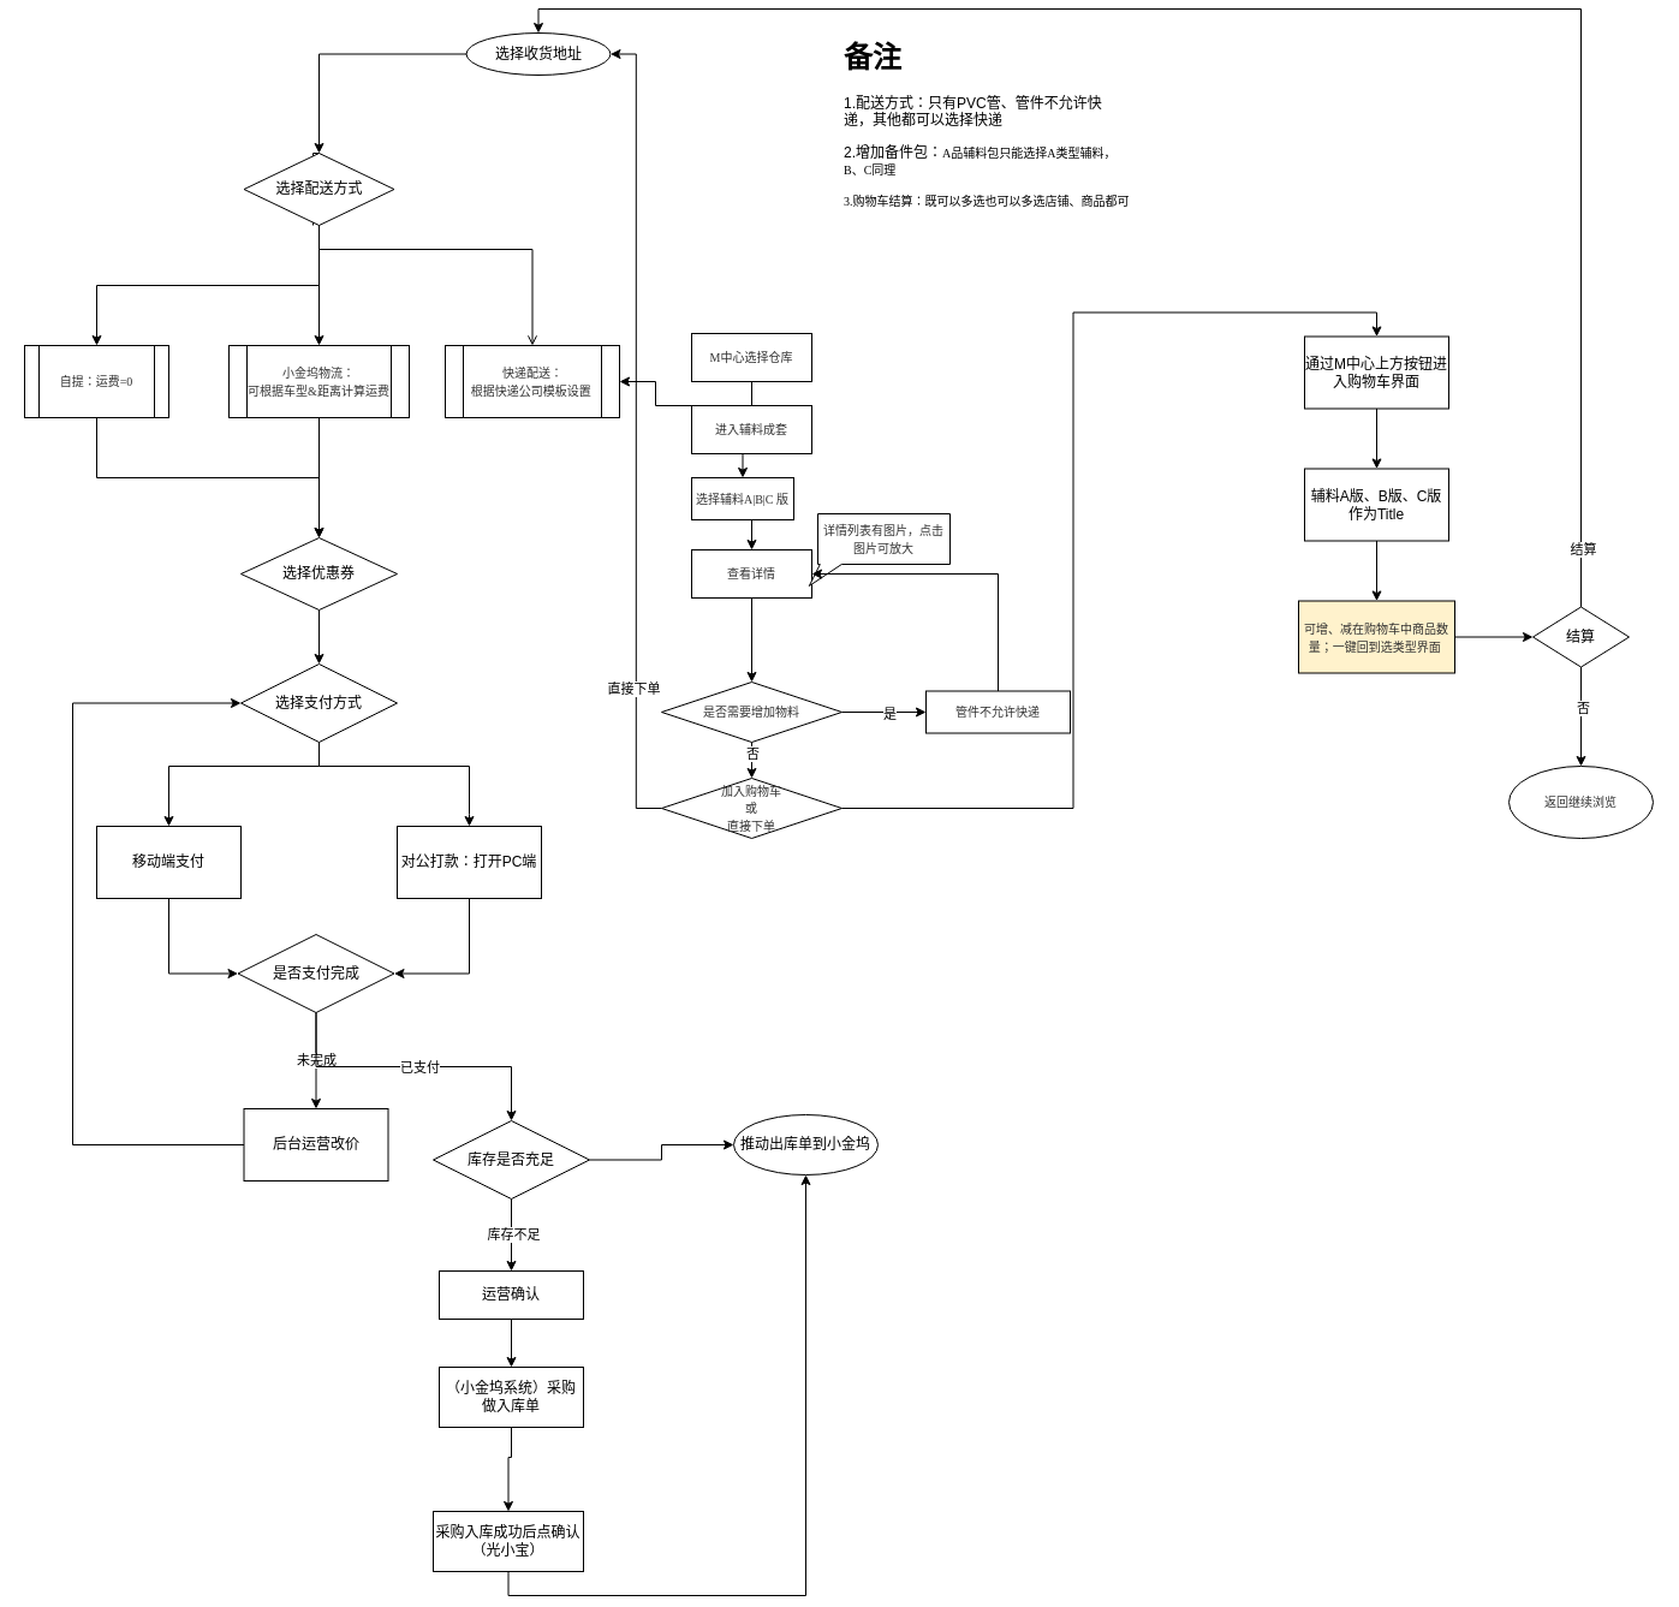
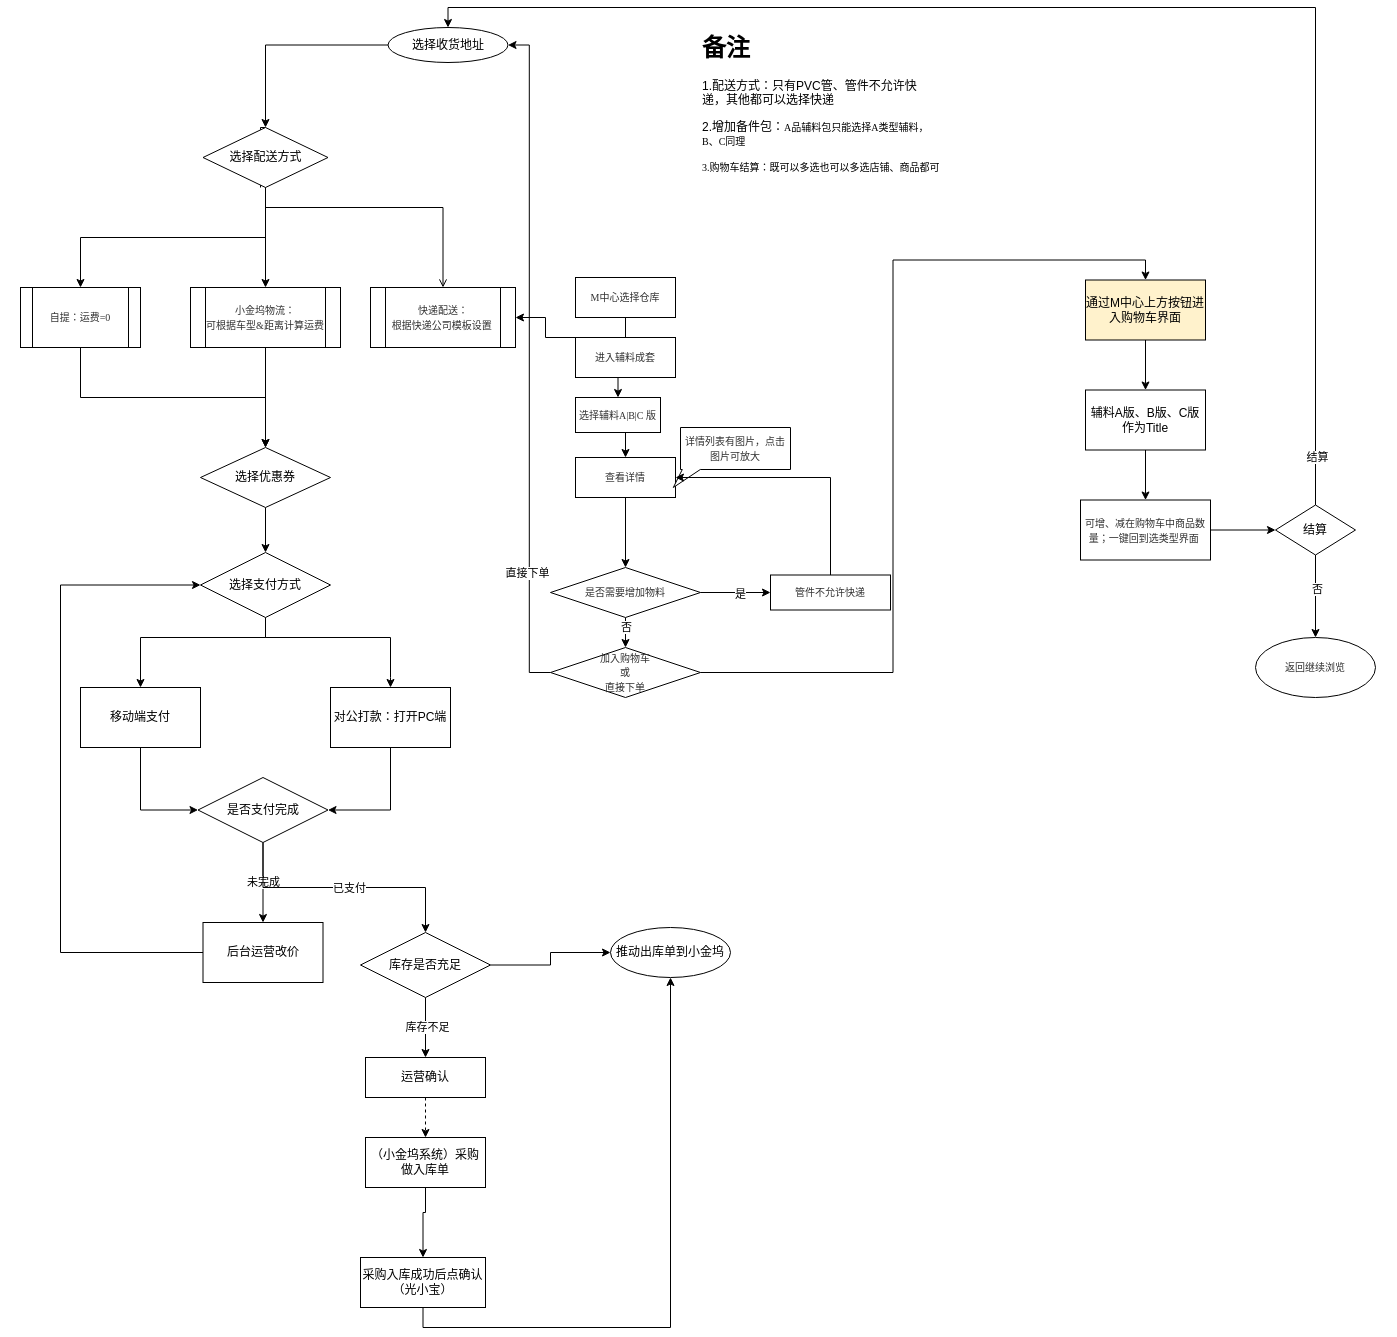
- <mxCell id="63" value="通过M中心上方按钮进入购物车界面" style="rounded=0;whiteSpace=wrap;html=1;" vertex="1" parent="1"><mxGeometry x="1085" y="272.5" width="120" height="60" as="geometry" /></mxCell>
+ <mxCell id="63" value="通过M中心上方按钮进入购物车界面" style="rounded=0;whiteSpace=wrap;html=1;fillColor=#fff2cc;" vertex="1" parent="1"><mxGeometry x="1085" y="272.5" width="120" height="60" as="geometry" /></mxCell>
- <mxCell id="67" value="&lt;div&gt;&lt;span style=&quot;mso-spacerun:'yes';font-size:7.5pt;font-family:Alibaba PuHuiTi;color:rgb(48,48,48);&quot;&gt;可增、减在购物车中商品数量；一&lt;/span&gt;&lt;span style=&quot;color: rgb(48, 48, 48); font-family: &amp;quot;Alibaba PuHuiTi&amp;quot;; font-size: 7.5pt; background-color: initial;&quot;&gt;键回到选类型界面&amp;nbsp;&lt;/span&gt;&lt;/div&gt;" style="rounded=0;whiteSpace=wrap;html=1;fillColor=#fff2cc;" vertex="1" parent="1"><mxGeometry x="1080" y="492.5" width="130" height="60" as="geometry" /></mxCell>
+ <mxCell id="67" value="&lt;div&gt;&lt;span style=&quot;mso-spacerun:'yes';font-size:7.5pt;font-family:Alibaba PuHuiTi;color:rgb(48,48,48);&quot;&gt;可增、减在购物车中商品数量；一&lt;/span&gt;&lt;span style=&quot;color: rgb(48, 48, 48); font-family: &amp;quot;Alibaba PuHuiTi&amp;quot;; font-size: 7.5pt; background-color: initial;&quot;&gt;键回到选类型界面&amp;nbsp;&lt;/span&gt;&lt;/div&gt;" style="rounded=0;whiteSpace=wrap;html=1;" vertex="1" parent="1"><mxGeometry x="1080" y="492.5" width="130" height="60" as="geometry" /></mxCell>
- <mxCell id="50" style="edgeStyle=orthogonalEdgeStyle;rounded=0;orthogonalLoop=1;jettySize=auto;html=1;exitX=0.5;exitY=1;exitDx=0;exitDy=0;entryX=0.5;entryY=0;entryDx=0;entryDy=0;" edge="1" parent="1" source="51" target="58"><mxGeometry relative="1" as="geometry" /></mxCell>
+ <mxCell id="50" style="edgeStyle=orthogonalEdgeStyle;rounded=0;orthogonalLoop=1;jettySize=auto;html=1;exitX=0.5;exitY=1;exitDx=0;exitDy=0;entryX=0.5;entryY=0;entryDx=0;entryDy=0;dashed=1;" edge="1" parent="1" source="51" target="58"><mxGeometry relative="1" as="geometry" /></mxCell>
